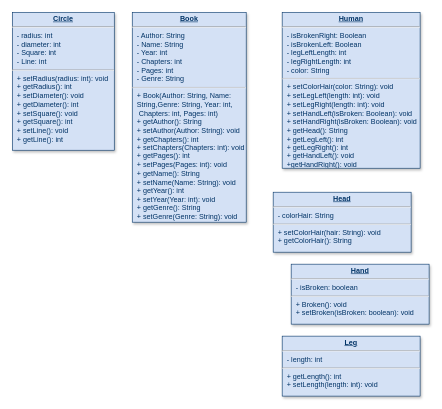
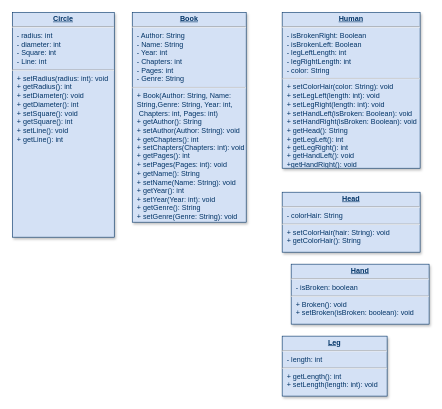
- <mxCell id="2" value="&lt;p style=&quot;margin: 0px ; margin-top: 4px ; text-align: center ; text-decoration: underline&quot;&gt;&lt;b&gt;Circle&lt;/b&gt;&lt;/p&gt;&lt;hr&gt;&lt;p style=&quot;margin: 0px ; margin-left: 8px&quot;&gt;- radius: int&lt;/p&gt;&lt;p style=&quot;margin: 0px ; margin-left: 8px&quot;&gt;- diameter: int&lt;/p&gt;&lt;p style=&quot;margin: 0px ; margin-left: 8px&quot;&gt;- Square: int&lt;/p&gt;&lt;p style=&quot;margin: 0px ; margin-left: 8px&quot;&gt;- Line: int&lt;/p&gt;&lt;hr&gt;&lt;p style=&quot;margin: 0px ; margin-left: 8px&quot;&gt;+ setRadius(radius: int): void&lt;/p&gt;&lt;p style=&quot;margin: 0px ; margin-left: 8px&quot;&gt;+ getRadius(): int&lt;/p&gt;&lt;p style=&quot;margin: 0px ; margin-left: 8px&quot;&gt;+ setDiameter(): void&lt;/p&gt;&lt;p style=&quot;margin: 0px ; margin-left: 8px&quot;&gt;+ getDiameter(): int&lt;/p&gt;&lt;p style=&quot;margin: 0px ; margin-left: 8px&quot;&gt;+ setSquare(): void&lt;/p&gt;&lt;p style=&quot;margin: 0px ; margin-left: 8px&quot;&gt;+ getSquare(): int&lt;/p&gt;&lt;p style=&quot;margin: 0px ; margin-left: 8px&quot;&gt;+ setLine(): void&lt;/p&gt;&lt;p style=&quot;margin: 0px ; margin-left: 8px&quot;&gt;+ getLine(): int&lt;/p&gt;" style="verticalAlign=top;align=left;overflow=fill;fontSize=12;fontFamily=Helvetica;html=1;strokeColor=#003366;shadow=1;fillColor=#D4E1F5;fontColor=#003366" parent="1" vertex="1"><mxGeometry x="20" y="20" width="170" height="230" as="geometry" /></mxCell>
+ <mxCell id="2" value="&lt;p style=&quot;margin: 0px ; margin-top: 4px ; text-align: center ; text-decoration: underline&quot;&gt;&lt;b&gt;Circle&lt;/b&gt;&lt;/p&gt;&lt;hr&gt;&lt;p style=&quot;margin: 0px ; margin-left: 8px&quot;&gt;- radius: int&lt;/p&gt;&lt;p style=&quot;margin: 0px ; margin-left: 8px&quot;&gt;- diameter: int&lt;/p&gt;&lt;p style=&quot;margin: 0px ; margin-left: 8px&quot;&gt;- Square: int&lt;/p&gt;&lt;p style=&quot;margin: 0px ; margin-left: 8px&quot;&gt;- Line: int&lt;/p&gt;&lt;hr&gt;&lt;p style=&quot;margin: 0px ; margin-left: 8px&quot;&gt;+ setRadius(radius: int): void&lt;/p&gt;&lt;p style=&quot;margin: 0px ; margin-left: 8px&quot;&gt;+ getRadius(): int&lt;/p&gt;&lt;p style=&quot;margin: 0px ; margin-left: 8px&quot;&gt;+ setDiameter(): void&lt;/p&gt;&lt;p style=&quot;margin: 0px ; margin-left: 8px&quot;&gt;+ getDiameter(): int&lt;/p&gt;&lt;p style=&quot;margin: 0px ; margin-left: 8px&quot;&gt;+ setSquare(): void&lt;/p&gt;&lt;p style=&quot;margin: 0px ; margin-left: 8px&quot;&gt;+ getSquare(): int&lt;/p&gt;&lt;p style=&quot;margin: 0px ; margin-left: 8px&quot;&gt;+ setLine(): void&lt;/p&gt;&lt;p style=&quot;margin: 0px ; margin-left: 8px&quot;&gt;+ getLine(): int&lt;/p&gt;" style="verticalAlign=top;align=left;overflow=fill;fontSize=12;fontFamily=Helvetica;html=1;strokeColor=#003366;shadow=1;fillColor=#D4E1F5;fontColor=#003366" parent="1" vertex="1"><mxGeometry x="20" y="20" width="170" height="375" as="geometry" /></mxCell>
- <mxCell id="5" value="&lt;p style=&quot;margin: 0px ; margin-top: 4px ; text-align: center ; text-decoration: underline&quot;&gt;&lt;b&gt;Head&lt;/b&gt;&lt;/p&gt;&lt;hr&gt;&lt;p style=&quot;margin: 0px ; margin-left: 8px&quot;&gt;- colorHair: String&lt;br&gt;&lt;/p&gt;&lt;hr&gt;&lt;p style=&quot;margin: 0px ; margin-left: 8px&quot;&gt;+ setColorHair(hair: String): void&lt;/p&gt;&lt;p style=&quot;margin: 0px ; margin-left: 8px&quot;&gt;+ getColorHair(): String&lt;/p&gt;" style="verticalAlign=top;align=left;overflow=fill;fontSize=12;fontFamily=Helvetica;html=1;strokeColor=#003366;shadow=1;fillColor=#D4E1F5;fontColor=#003366" vertex="1" parent="1"><mxGeometry x="455" y="320" width="230" height="100" as="geometry" /></mxCell>
+ <mxCell id="5" value="&lt;p style=&quot;margin: 0px ; margin-top: 4px ; text-align: center ; text-decoration: underline&quot;&gt;&lt;b&gt;Head&lt;/b&gt;&lt;/p&gt;&lt;hr&gt;&lt;p style=&quot;margin: 0px ; margin-left: 8px&quot;&gt;- colorHair: String&lt;br&gt;&lt;/p&gt;&lt;hr&gt;&lt;p style=&quot;margin: 0px ; margin-left: 8px&quot;&gt;+ setColorHair(hair: String): void&lt;/p&gt;&lt;p style=&quot;margin: 0px ; margin-left: 8px&quot;&gt;+ getColorHair(): String&lt;/p&gt;" style="verticalAlign=top;align=left;overflow=fill;fontSize=12;fontFamily=Helvetica;html=1;strokeColor=#003366;shadow=1;fillColor=#D4E1F5;fontColor=#003366" vertex="1" parent="1"><mxGeometry x="470" y="320" width="230" height="100" as="geometry" /></mxCell>
- <mxCell id="7" value="&lt;p style=&quot;margin: 0px ; margin-top: 4px ; text-align: center ; text-decoration: underline&quot;&gt;&lt;b&gt;Leg&lt;/b&gt;&lt;/p&gt;&lt;hr&gt;&lt;p style=&quot;margin: 0px ; margin-left: 8px&quot;&gt;- length: int&lt;/p&gt;&lt;hr&gt;&lt;p style=&quot;margin: 0px ; margin-left: 8px&quot;&gt;+ getLength(): int&lt;/p&gt;&lt;p style=&quot;margin: 0px ; margin-left: 8px&quot;&gt;+ setLength(length: int): void&lt;/p&gt;" style="verticalAlign=top;align=left;overflow=fill;fontSize=12;fontFamily=Helvetica;html=1;strokeColor=#003366;shadow=1;fillColor=#D4E1F5;fontColor=#003366" vertex="1" parent="1"><mxGeometry x="470" y="560" width="230" height="100" as="geometry" /></mxCell>
+ <mxCell id="7" value="&lt;p style=&quot;margin: 0px ; margin-top: 4px ; text-align: center ; text-decoration: underline&quot;&gt;&lt;b&gt;Leg&lt;/b&gt;&lt;/p&gt;&lt;hr&gt;&lt;p style=&quot;margin: 0px ; margin-left: 8px&quot;&gt;- length: int&lt;/p&gt;&lt;hr&gt;&lt;p style=&quot;margin: 0px ; margin-left: 8px&quot;&gt;+ getLength(): int&lt;/p&gt;&lt;p style=&quot;margin: 0px ; margin-left: 8px&quot;&gt;+ setLength(length: int): void&lt;/p&gt;" style="verticalAlign=top;align=left;overflow=fill;fontSize=12;fontFamily=Helvetica;html=1;strokeColor=#003366;shadow=1;fillColor=#D4E1F5;fontColor=#003366" vertex="1" parent="1"><mxGeometry x="470" y="560" width="175" height="100" as="geometry" /></mxCell>
